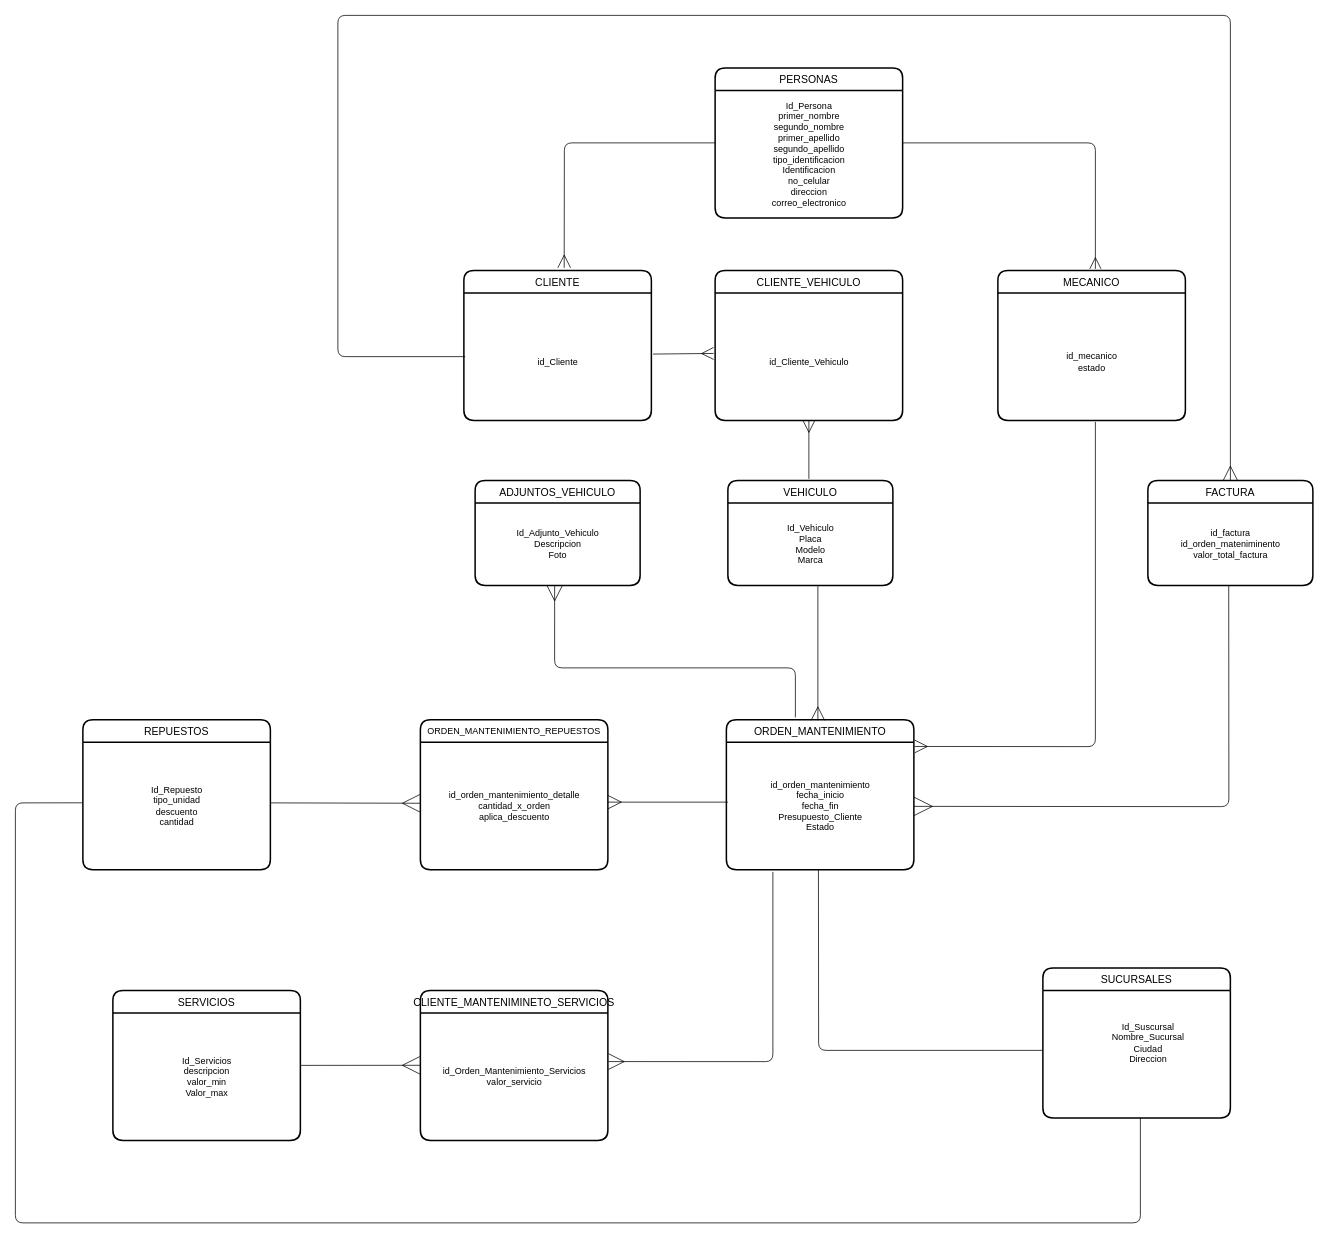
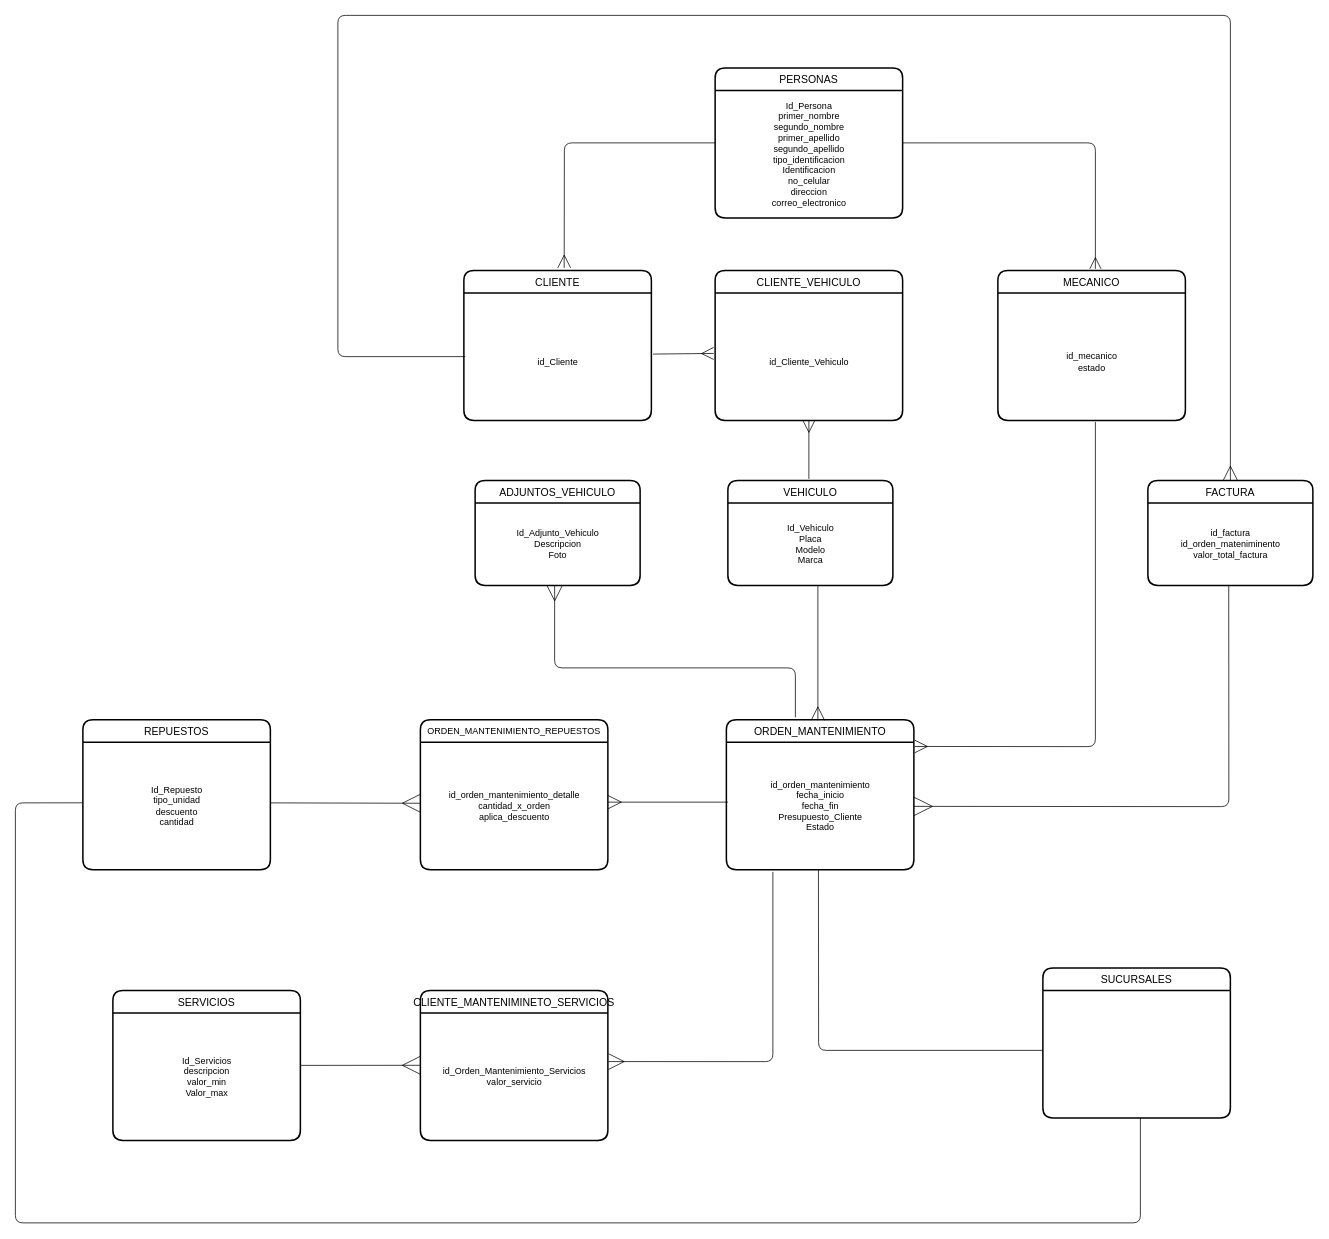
- <mxCell id="19" value="Id_Suscursal&lt;br&gt;Nombre_Sucursal&lt;br&gt;Ciudad&lt;br&gt;Direccion&lt;br&gt;" style="text;html=1;align=center;verticalAlign=middle;resizable=0;points=[];autosize=1;" parent="1" vertex="1"><mxGeometry x="1475" y="1360" width="110" height="60" as="geometry" /></mxCell>
